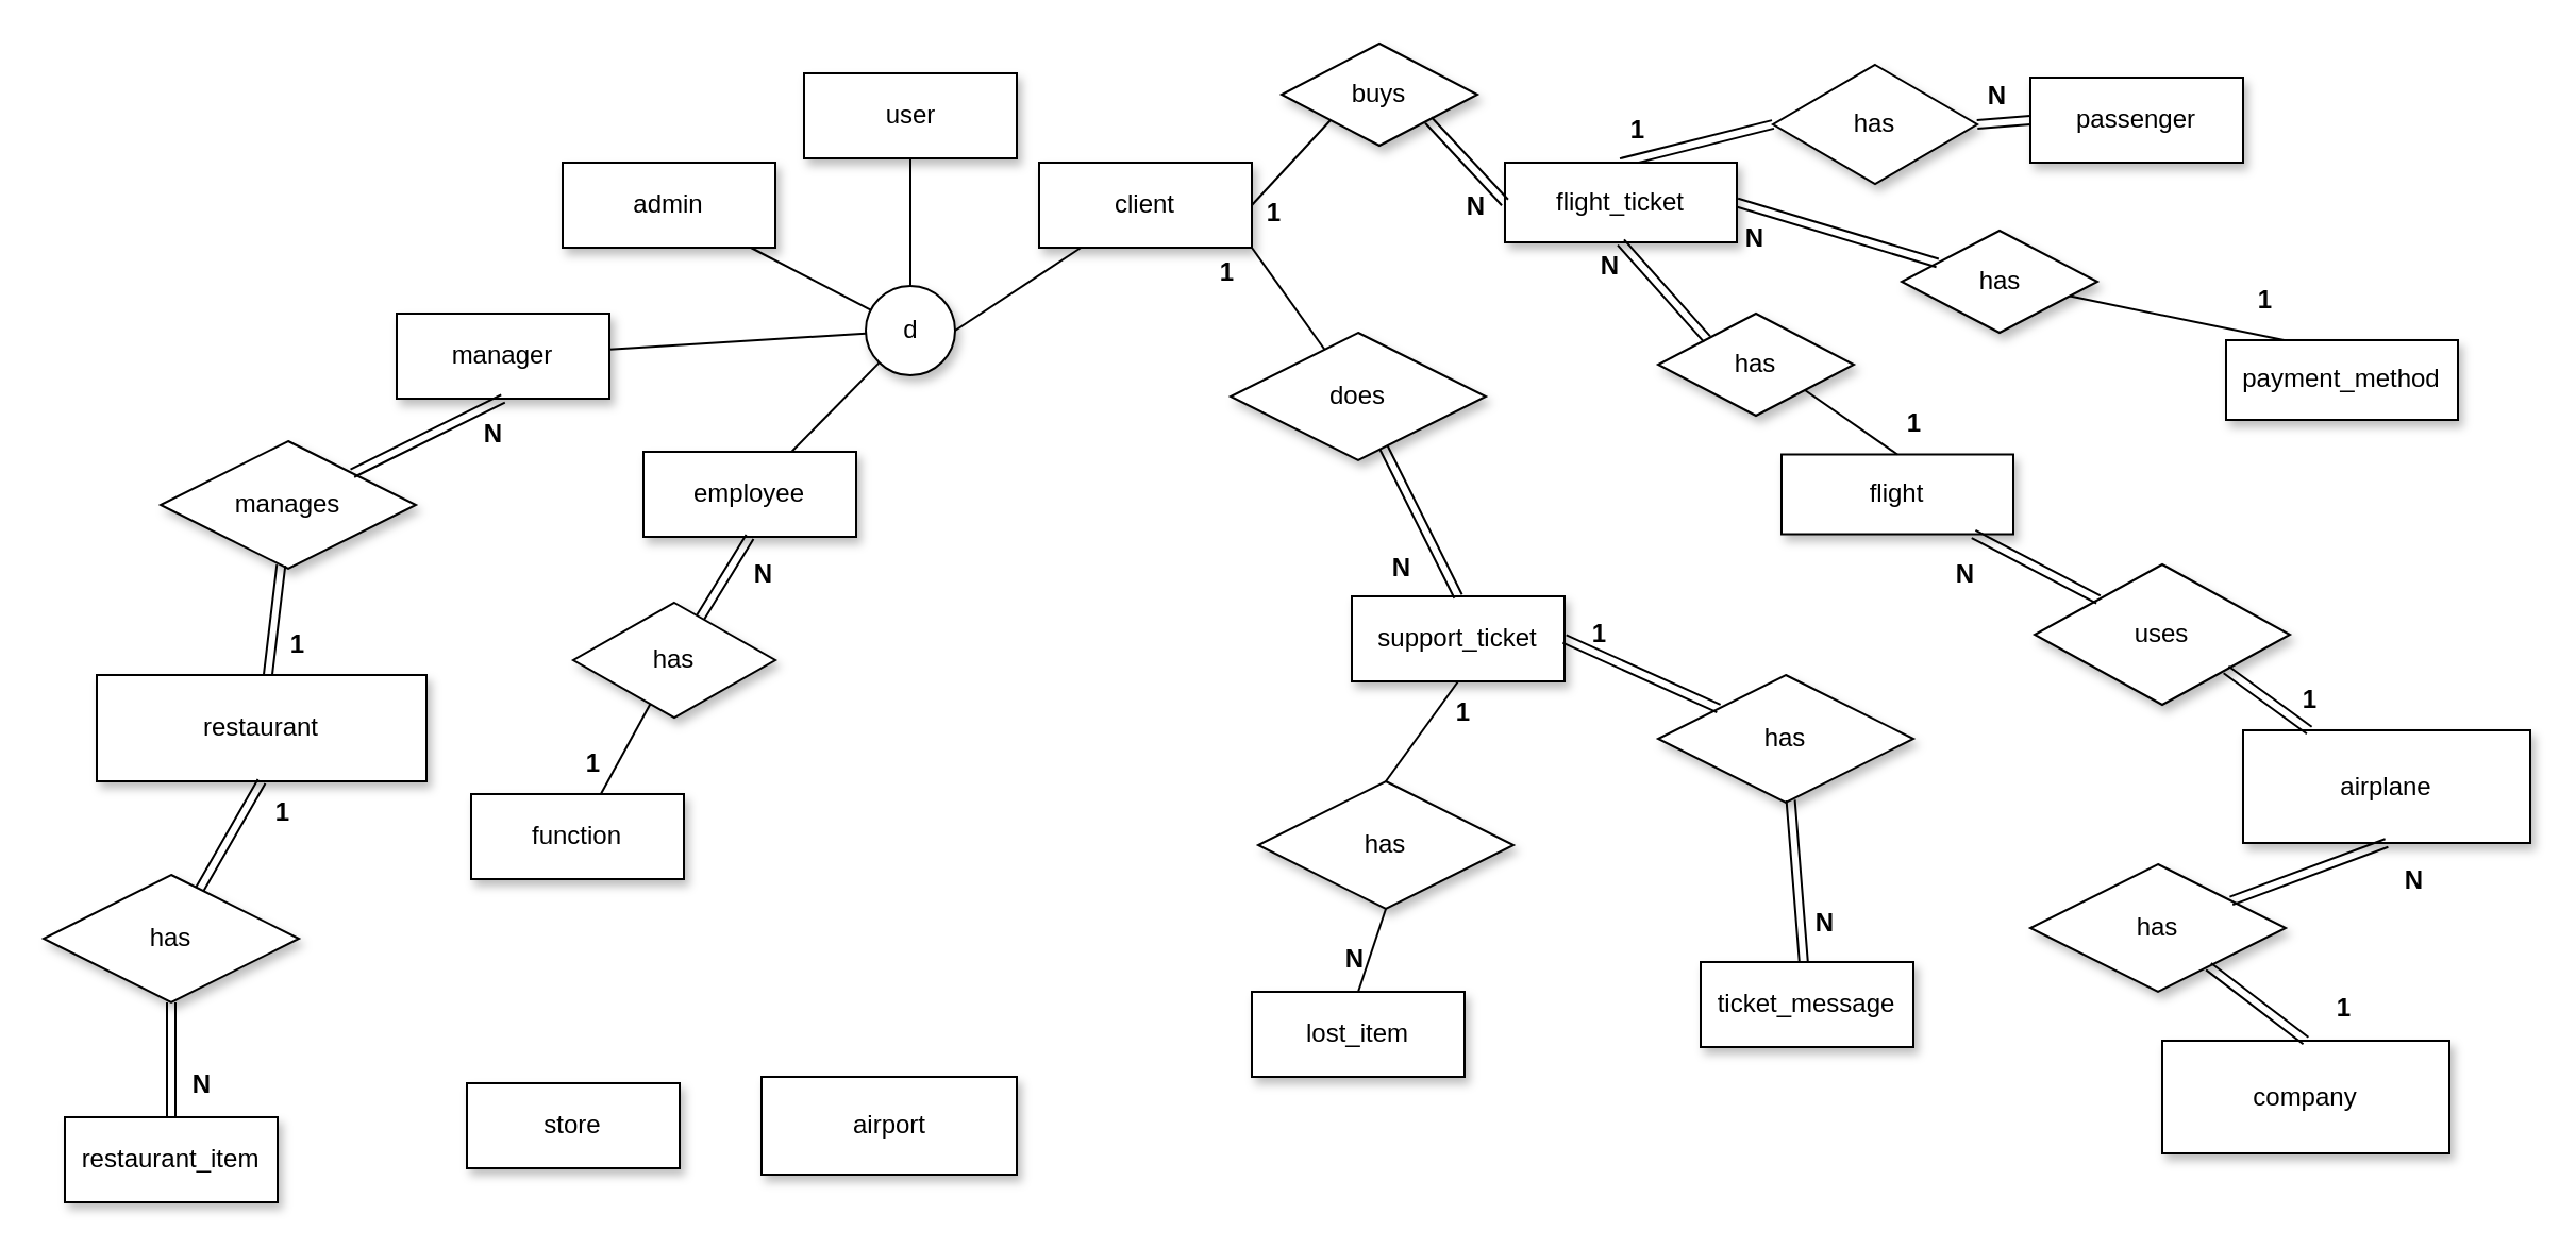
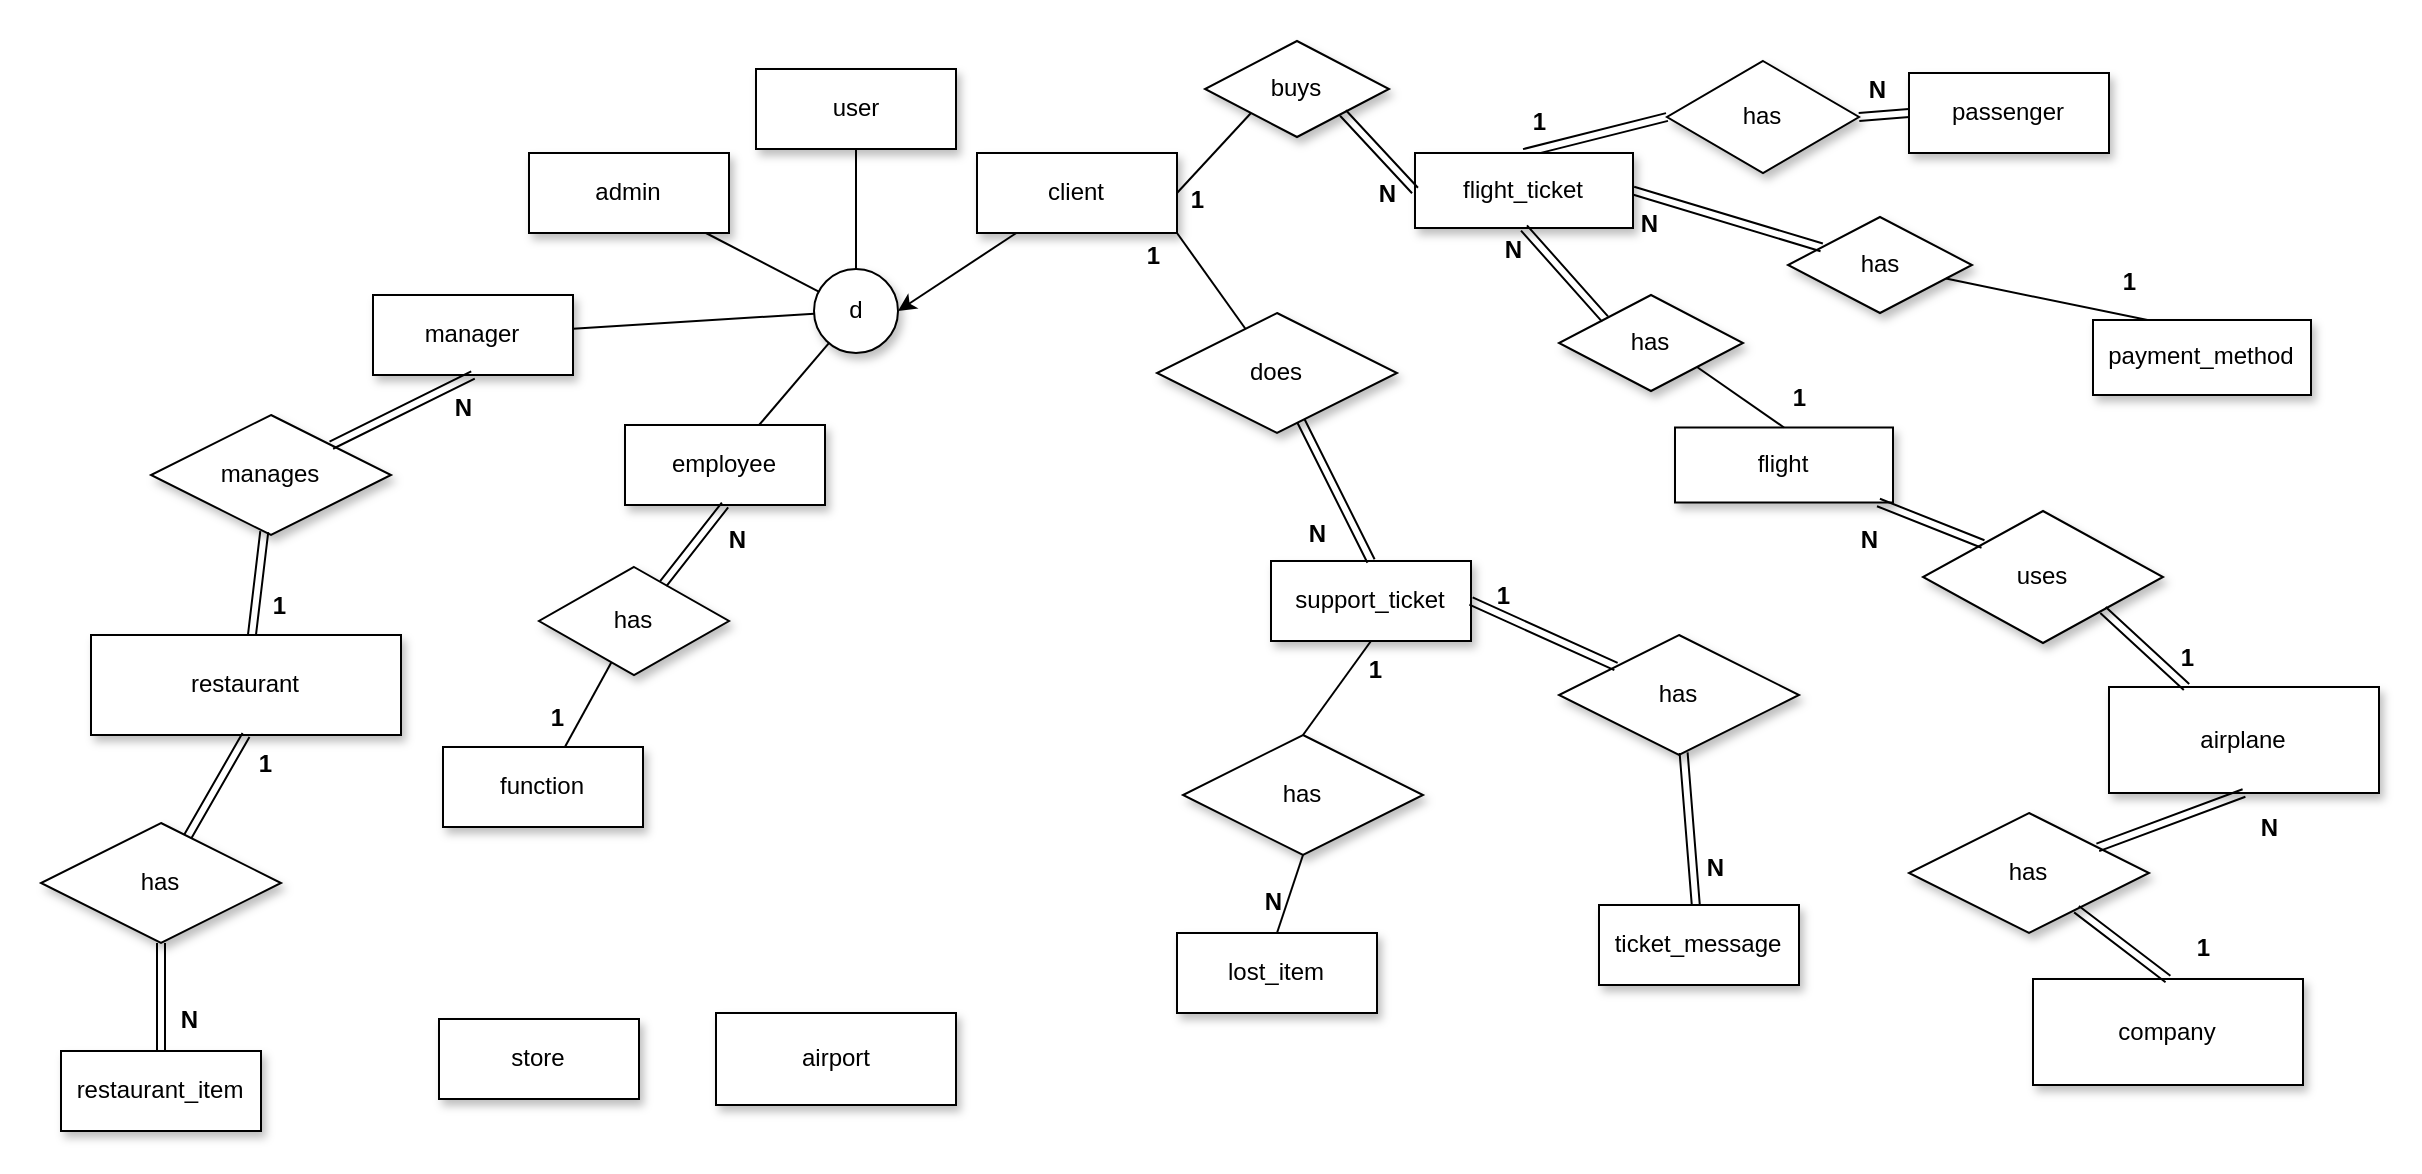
- <mxCell id="30" value="" style="endArrow=none;html=1;rounded=0;entryX=1;entryY=0.5;entryDx=0;entryDy=0;" edge="1" parent="1" source="29" target="6"><mxGeometry width="50" height="50" relative="1" as="geometry"><mxPoint x="537.5" y="223" as="sourcePoint" /><mxPoint x="458.5" y="165" as="targetPoint" /></mxGeometry></mxCell>
+ <mxCell id="30" value="" style="endArrow=classic;html=1;rounded=0;entryX=1;entryY=0.5;entryDx=0;entryDy=0;" edge="1" parent="1" source="29" target="6"><mxGeometry width="50" height="50" relative="1" as="geometry"><mxPoint x="537.5" y="223" as="sourcePoint" /><mxPoint x="458.5" y="165" as="targetPoint" /></mxGeometry></mxCell>
- <mxCell id="17" value="employee" style="whiteSpace=wrap;html=1;align=center;shadow=1;" vertex="1" parent="1"><mxGeometry x="302" y="212" width="100" height="40" as="geometry" /></mxCell>
+ <mxCell id="17" value="employee" style="whiteSpace=wrap;html=1;align=center;shadow=1;" vertex="1" parent="1"><mxGeometry x="312" y="212" width="100" height="40" as="geometry" /></mxCell>
- <mxCell id="46" value="uses" style="shape=rhombus;perimeter=rhombusPerimeter;whiteSpace=wrap;html=1;align=center;shadow=1;" vertex="1" parent="1"><mxGeometry x="956" y="265" width="120" height="66" as="geometry" /></mxCell>
+ <mxCell id="46" value="uses" style="shape=rhombus;perimeter=rhombusPerimeter;whiteSpace=wrap;html=1;align=center;shadow=1;" vertex="1" parent="1"><mxGeometry x="961" y="255" width="120" height="66" as="geometry" /></mxCell>
